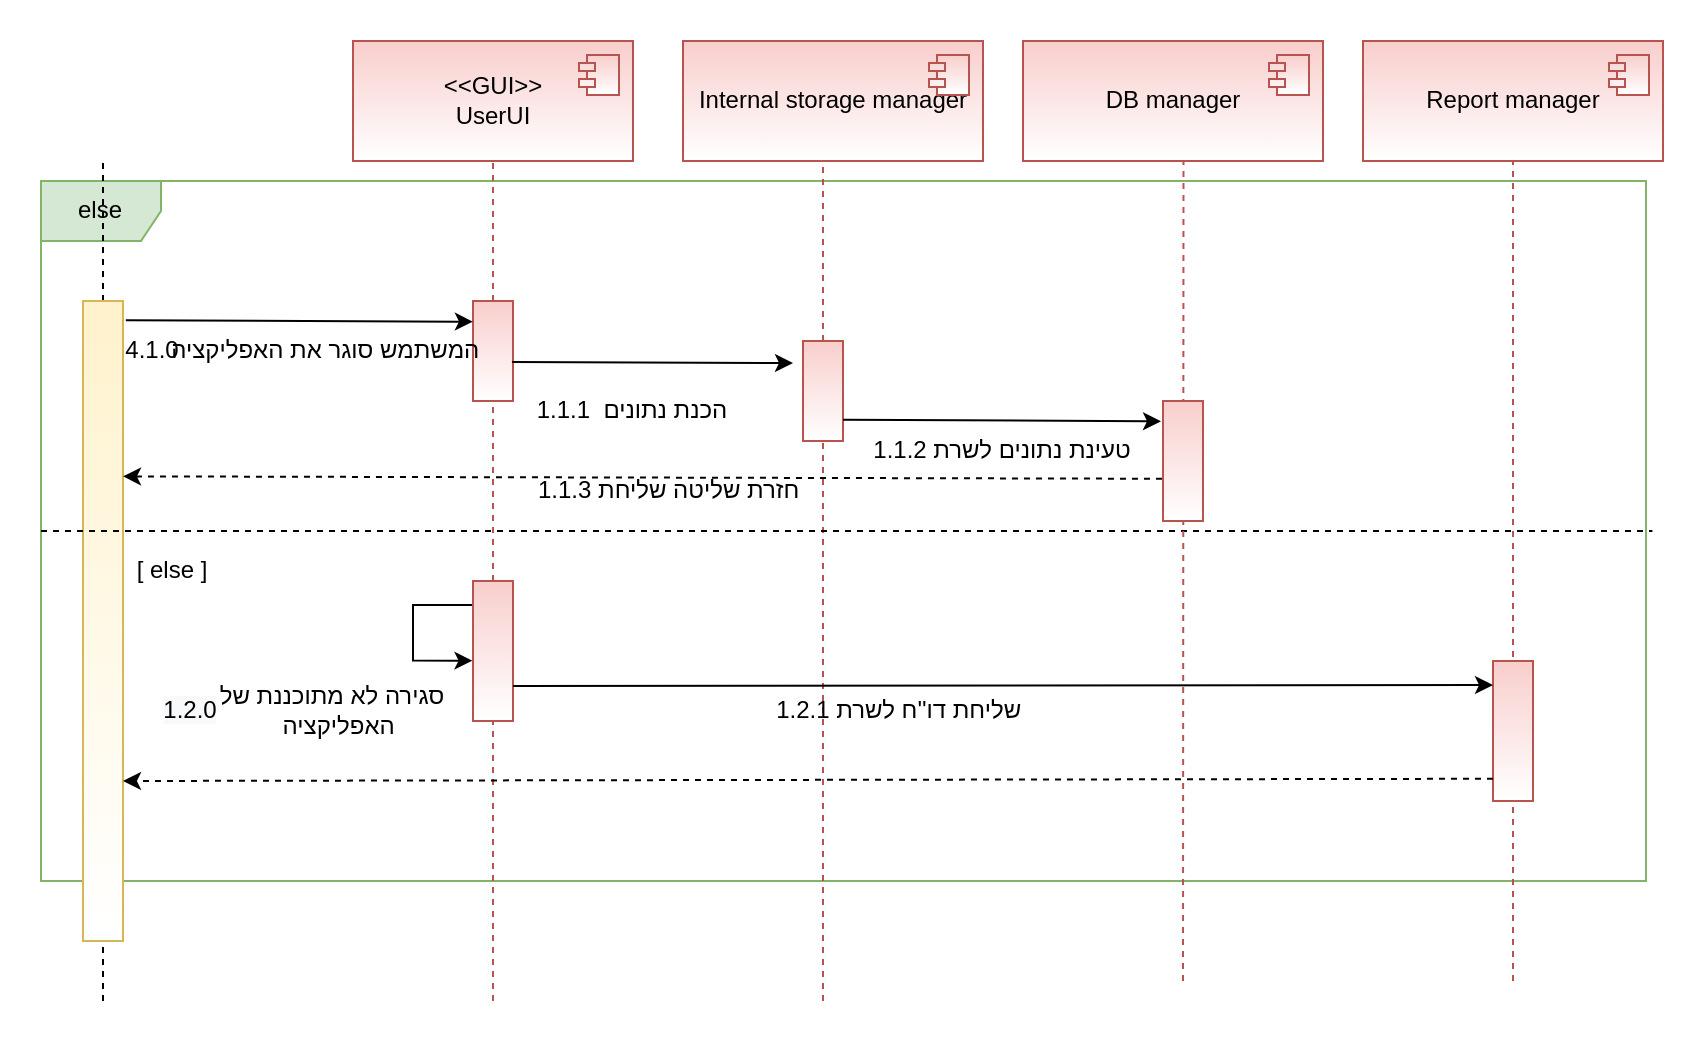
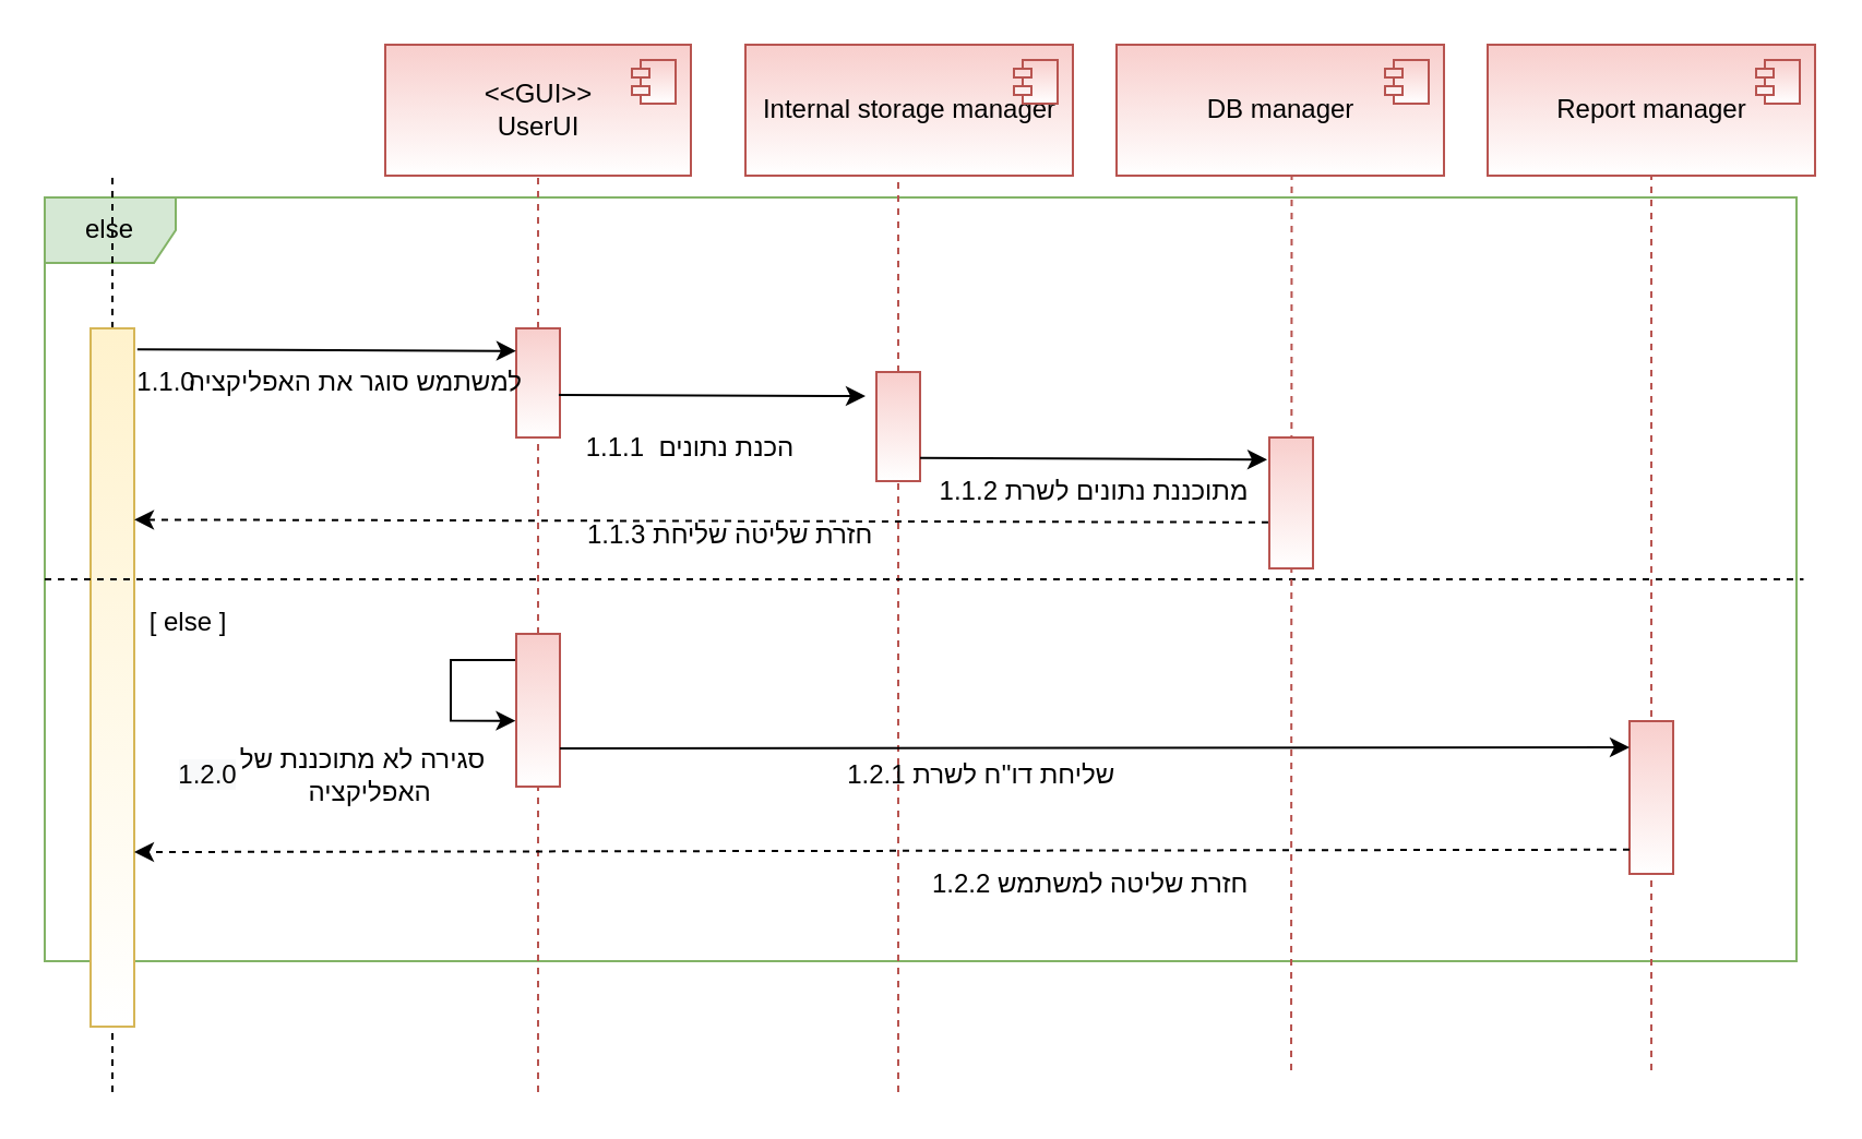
- <mxCell id="18" value="4.1.0" style="text;html=1;strokeColor=none;fillColor=none;align=center;verticalAlign=middle;whiteSpace=wrap;rounded=0;" parent="1" vertex="1"><mxGeometry x="66" y="160" width="20" height="30" as="geometry" /></mxCell>
+ <mxCell id="18" value="1.1.0" style="text;html=1;strokeColor=none;fillColor=none;align=center;verticalAlign=middle;whiteSpace=wrap;rounded=0;" parent="1" vertex="1"><mxGeometry x="66" y="160" width="20" height="30" as="geometry" /></mxCell>
- <mxCell id="8" value="המשתמש סוגר את האפליקציה&amp;nbsp;" style="text;html=1;strokeColor=none;fillColor=none;align=center;verticalAlign=middle;whiteSpace=wrap;rounded=0;textDirection=rtl;" parent="1" vertex="1"><mxGeometry x="61" y="160" width="200" height="30" as="geometry" /></mxCell>
+ <mxCell id="8" value="למשתמש סוגר את האפליקציה&amp;nbsp;" style="text;html=1;strokeColor=none;fillColor=none;align=center;verticalAlign=middle;whiteSpace=wrap;rounded=0;textDirection=rtl;" parent="1" vertex="1"><mxGeometry x="61" y="160" width="200" height="30" as="geometry" /></mxCell>
- <mxCell id="34" value="טעינת נתונים לשרת 1.1.2" style="text;html=1;strokeColor=none;fillColor=none;align=center;verticalAlign=middle;whiteSpace=wrap;rounded=0;textDirection=rtl;" parent="1" vertex="1"><mxGeometry x="401" y="210" width="200" height="30" as="geometry" /></mxCell>
+ <mxCell id="34" value="מתוכננת נתונים לשרת 1.1.2" style="text;html=1;strokeColor=none;fillColor=none;align=center;verticalAlign=middle;whiteSpace=wrap;rounded=0;textDirection=rtl;" parent="1" vertex="1"><mxGeometry x="401" y="210" width="200" height="30" as="geometry" /></mxCell>
+ <mxCell id="39" value="&amp;nbsp;חזרת שליטה למשתמש 1.2.2" style="text;html=1;strokeColor=none;fillColor=none;align=center;verticalAlign=middle;whiteSpace=wrap;rounded=0;textDirection=rtl;" parent="1" vertex="1"><mxGeometry x="401" y="390" width="200" height="30" as="geometry" /></mxCell>
